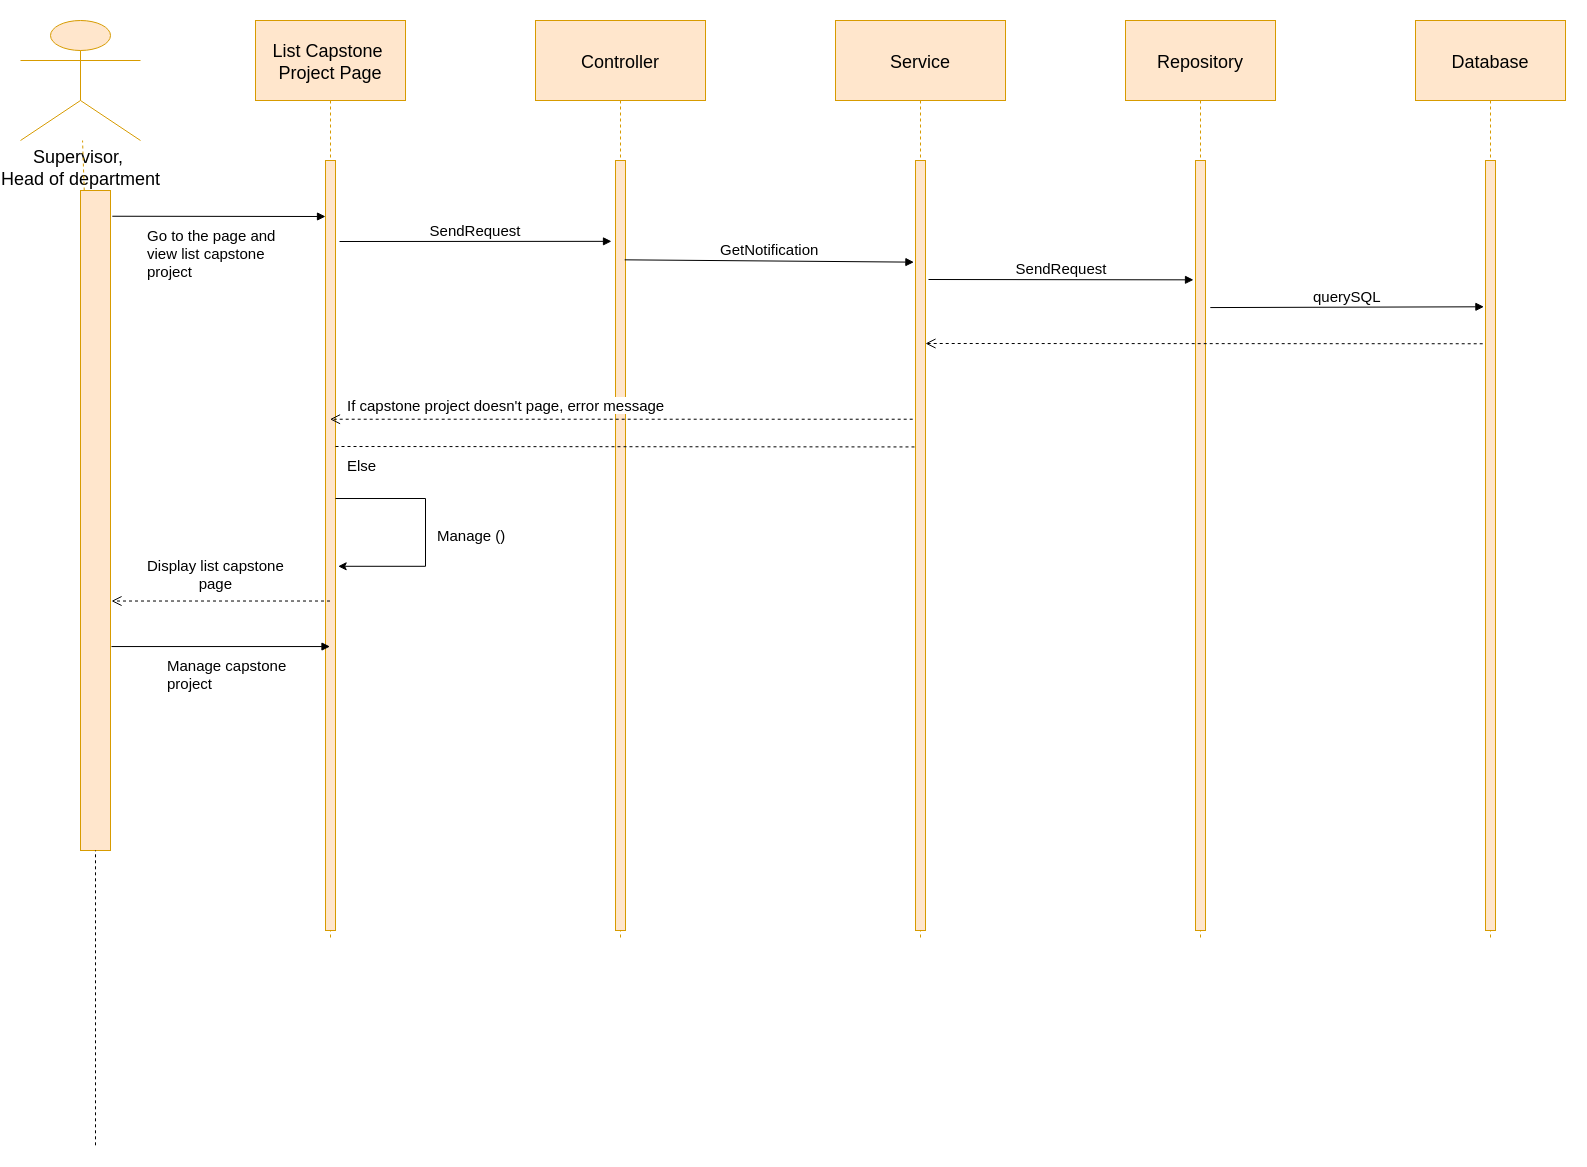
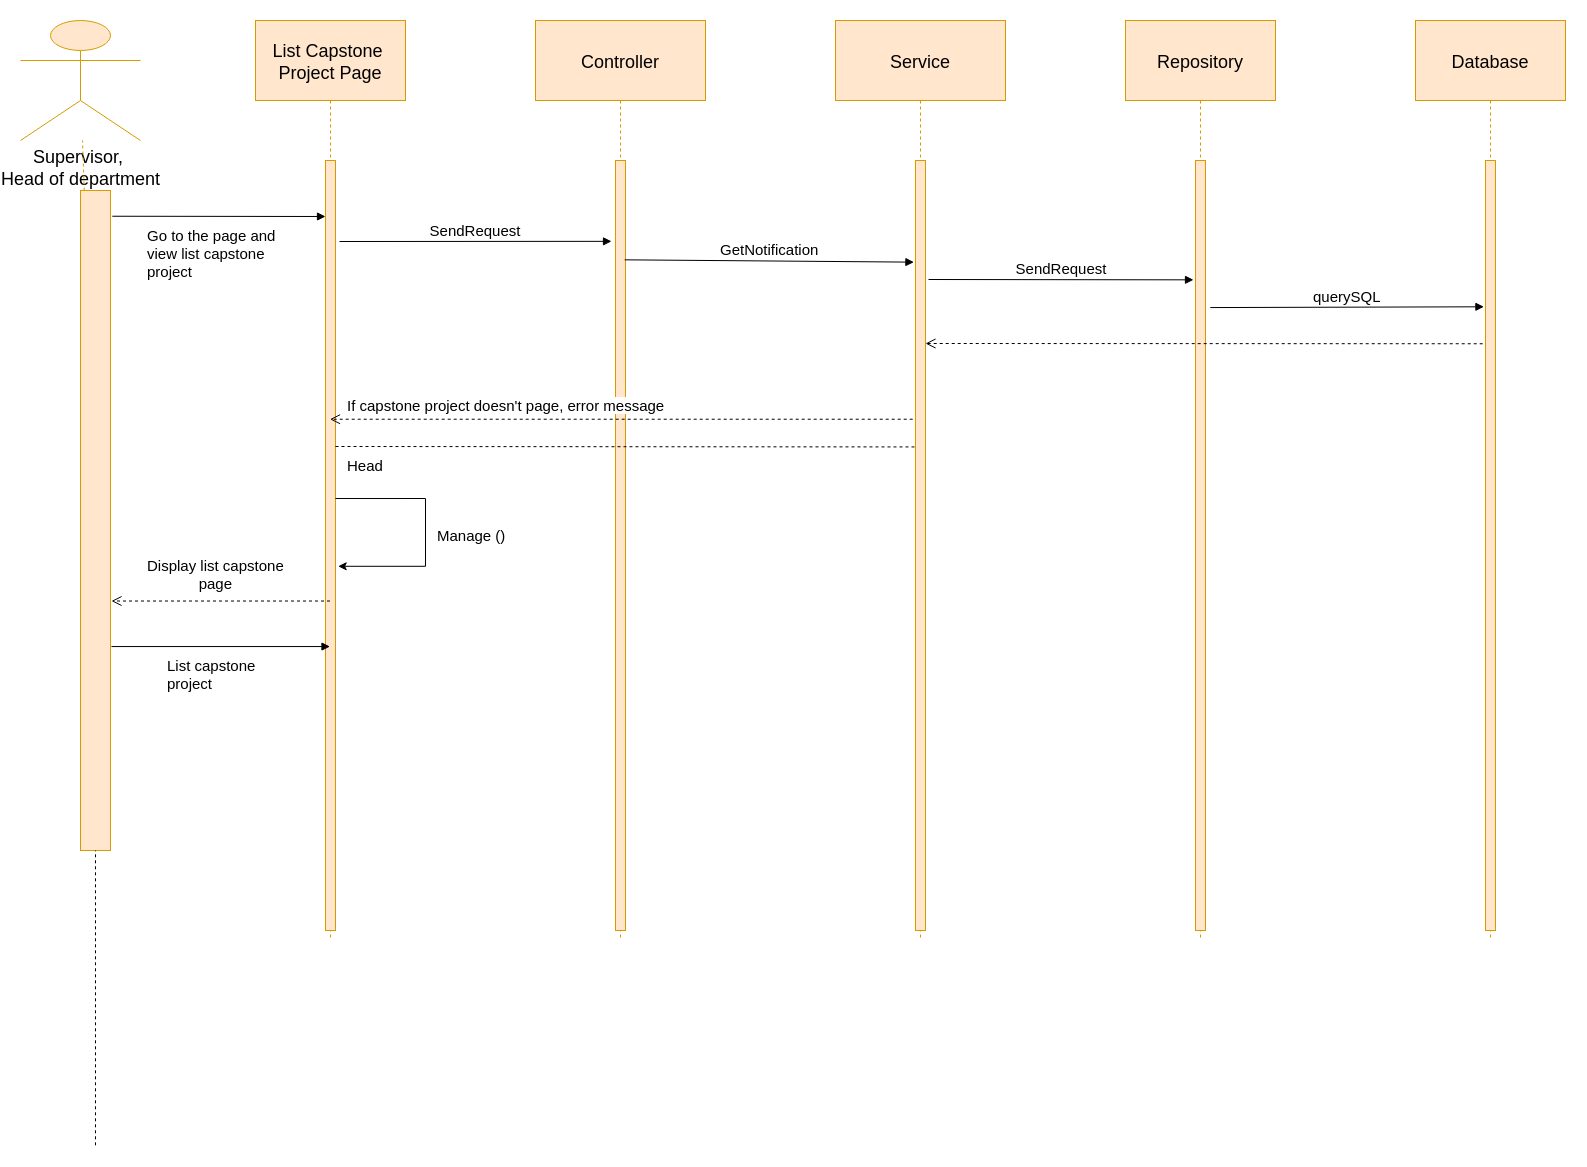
- <mxCell id="26" value="&lt;span style=&quot;color: rgb(0 , 0 , 0) ; font-family: &amp;#34;helvetica&amp;#34; ; font-size: 15px ; font-style: normal ; font-weight: 400 ; letter-spacing: normal ; text-align: center ; text-indent: 0px ; text-transform: none ; word-spacing: 0px ; background-color: rgb(255 , 255 , 255) ; display: inline ; float: none&quot;&gt;Else&lt;/span&gt;" style="text;whiteSpace=wrap;html=1;" parent="1" vertex="1"><mxGeometry x="345" y="450" width="200" height="30" as="geometry" /></mxCell>
+ <mxCell id="26" value="&lt;span style=&quot;color: rgb(0 , 0 , 0) ; font-family: &amp;#34;helvetica&amp;#34; ; font-size: 15px ; font-style: normal ; font-weight: 400 ; letter-spacing: normal ; text-align: center ; text-indent: 0px ; text-transform: none ; word-spacing: 0px ; background-color: rgb(255 , 255 , 255) ; display: inline ; float: none&quot;&gt;Head&lt;/span&gt;" style="text;whiteSpace=wrap;html=1;" parent="1" vertex="1"><mxGeometry x="345" y="450" width="200" height="30" as="geometry" /></mxCell>
- <mxCell id="32" value="&lt;span style=&quot;color: rgb(0 , 0 , 0) ; font-family: &amp;#34;helvetica&amp;#34; ; font-size: 15px ; font-style: normal ; font-weight: 400 ; letter-spacing: normal ; text-align: center ; text-indent: 0px ; text-transform: none ; word-spacing: 0px ; background-color: rgb(255 , 255 , 255) ; display: inline ; float: none&quot;&gt;Manage capstone project&lt;/span&gt;" style="text;whiteSpace=wrap;html=1;" vertex="1" parent="1"><mxGeometry x="165" y="650" width="130" height="30" as="geometry" /></mxCell>
+ <mxCell id="32" value="&lt;span style=&quot;color: rgb(0 , 0 , 0) ; font-family: &amp;#34;helvetica&amp;#34; ; font-size: 15px ; font-style: normal ; font-weight: 400 ; letter-spacing: normal ; text-align: center ; text-indent: 0px ; text-transform: none ; word-spacing: 0px ; background-color: rgb(255 , 255 , 255) ; display: inline ; float: none&quot;&gt;List capstone project&lt;/span&gt;" style="text;whiteSpace=wrap;html=1;" vertex="1" parent="1"><mxGeometry x="165" y="650" width="130" height="30" as="geometry" /></mxCell>
